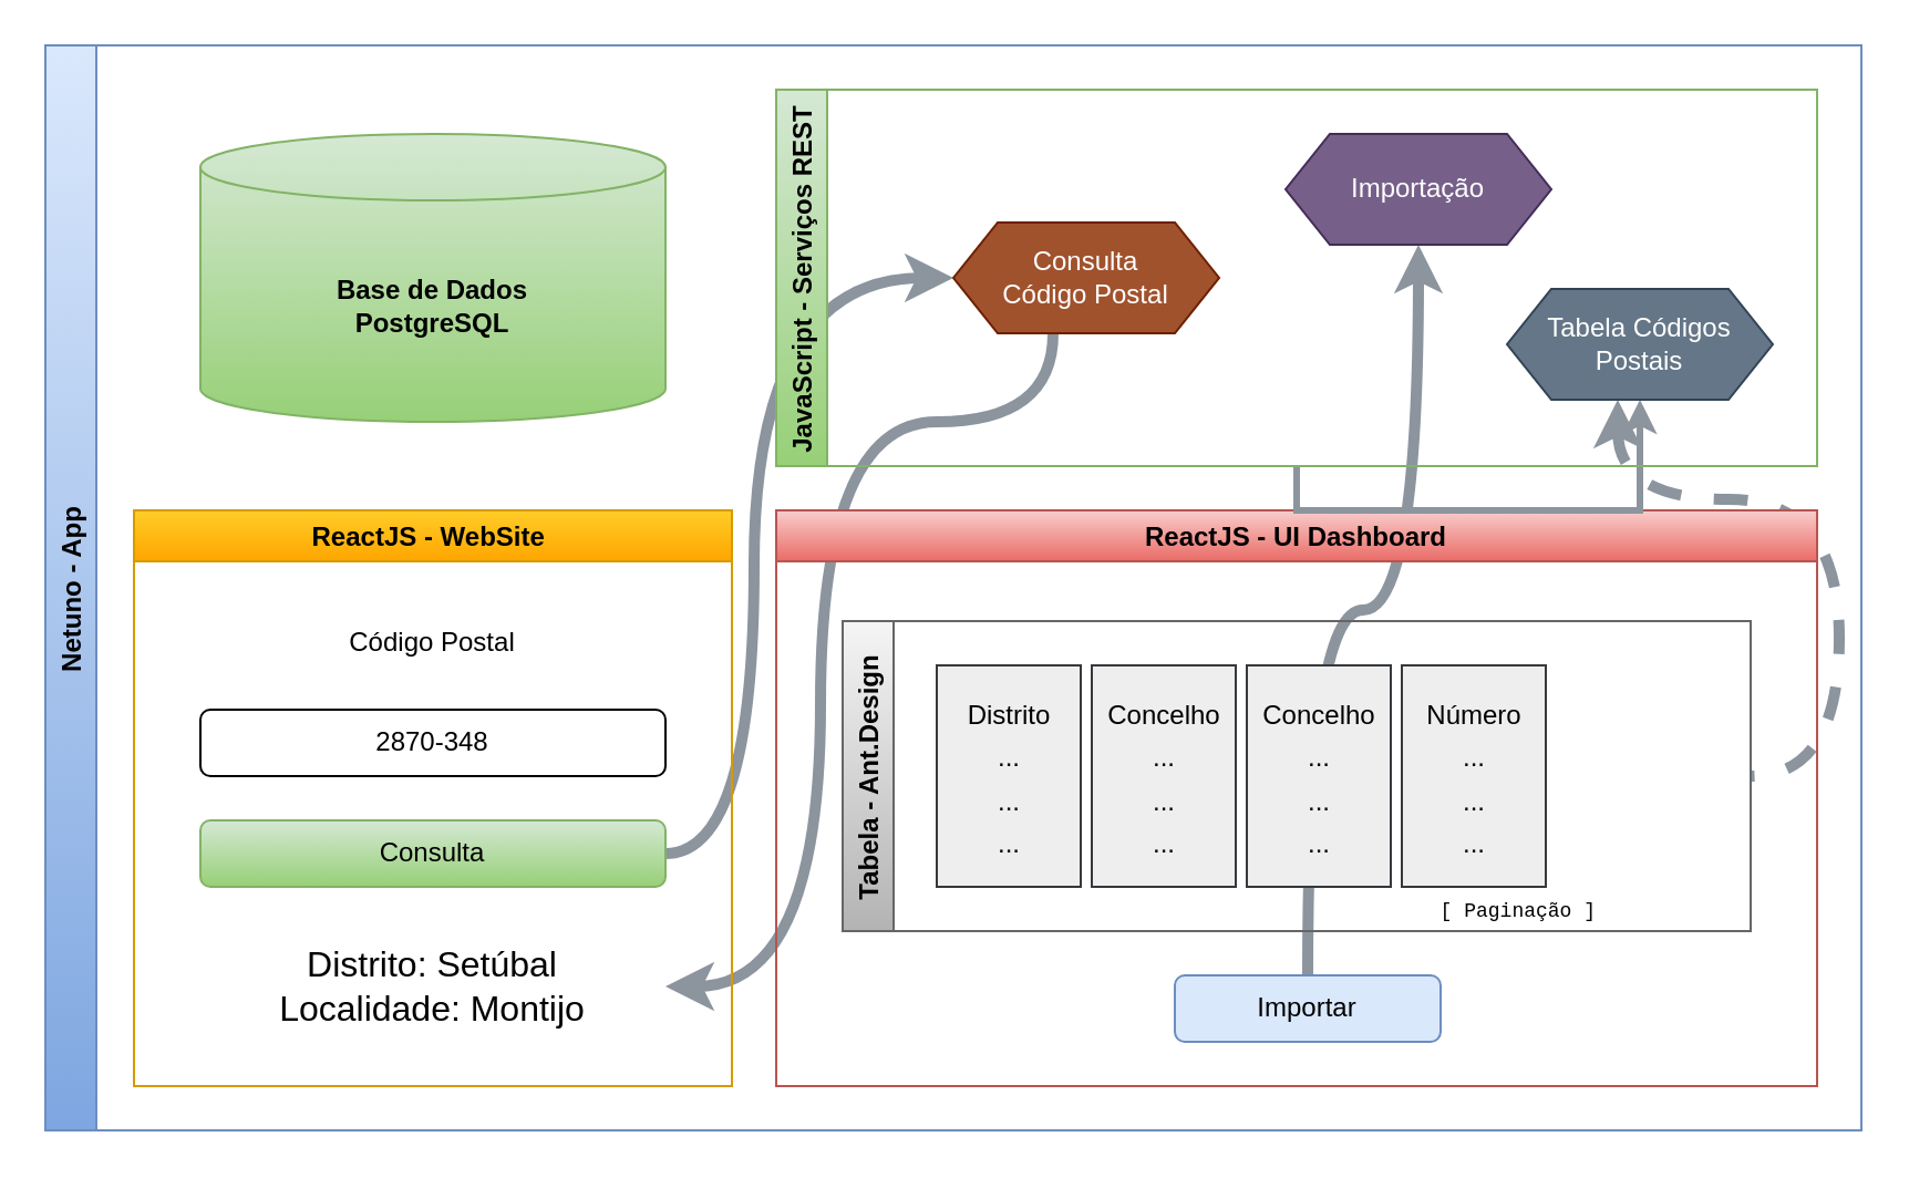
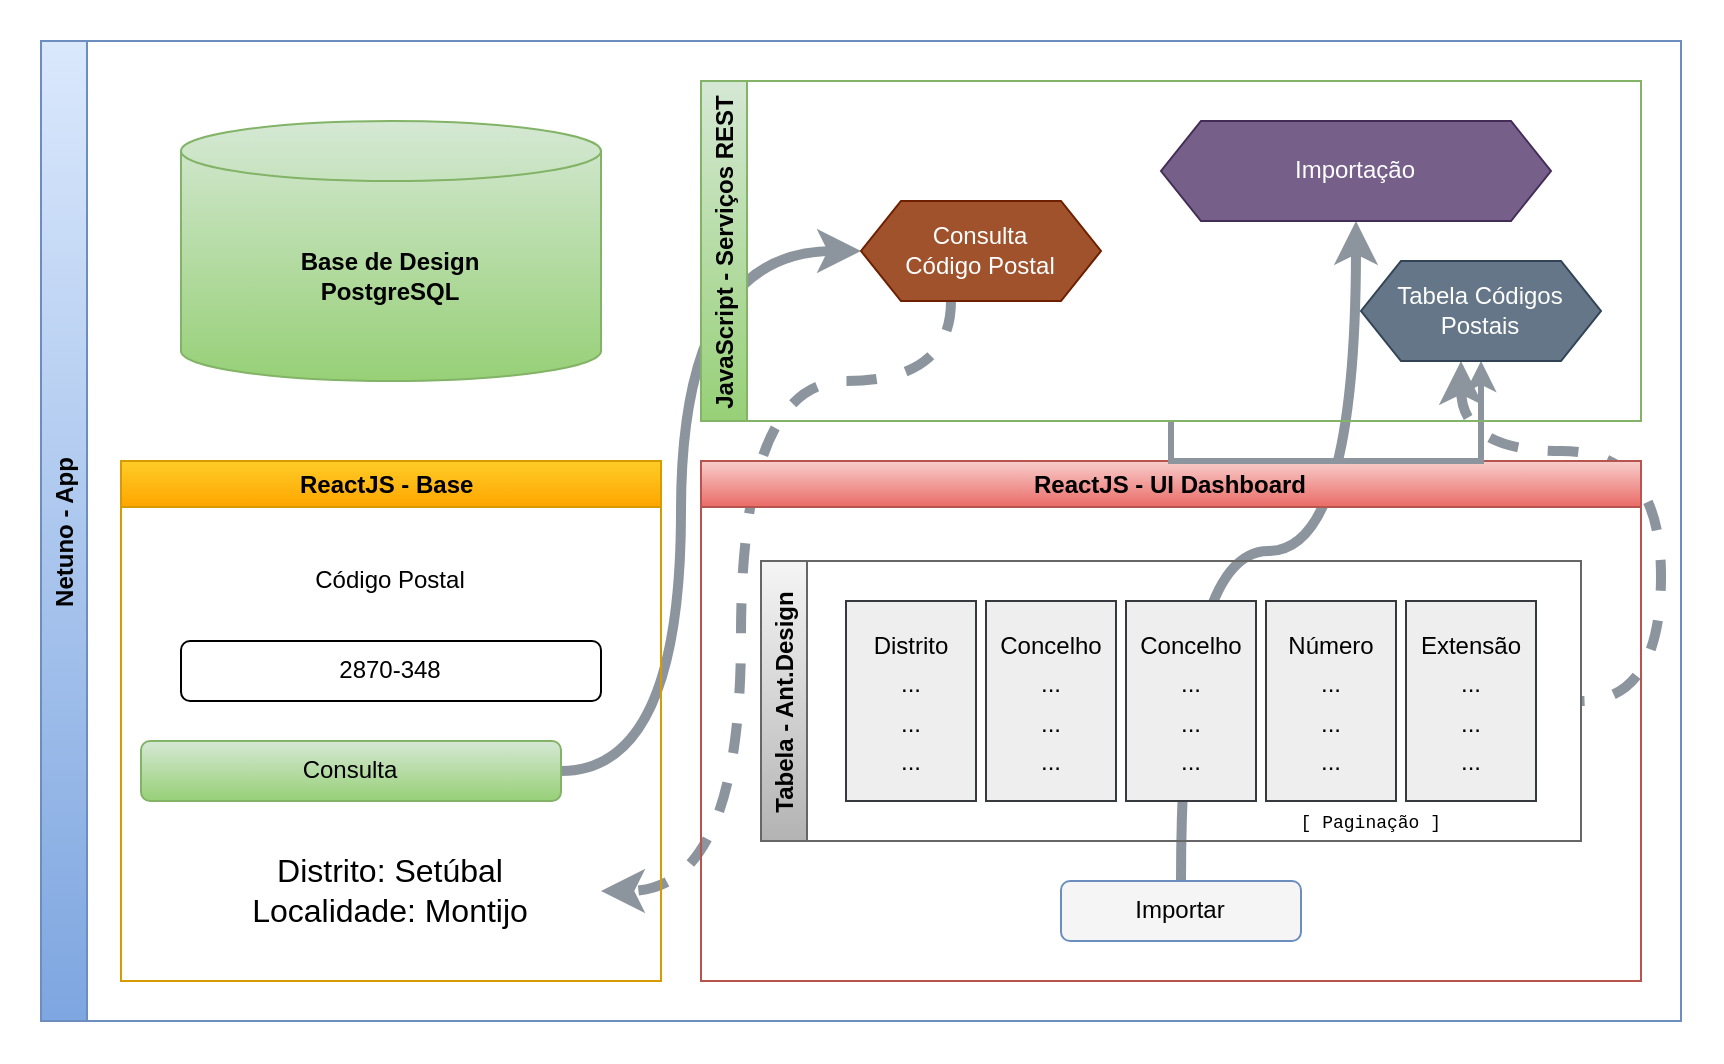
- <mxCell id="24" value="Importação&lt;font face=&quot;Courier New&quot;&gt;&lt;br&gt;&lt;/font&gt;" style="shape=hexagon;perimeter=hexagonPerimeter2;whiteSpace=wrap;html=1;fixedSize=1;fillColor=#76608a;strokeColor=#432D57;fontColor=#ffffff;" parent="22" vertex="1"><mxGeometry x="230" y="20" width="120" height="50" as="geometry" /></mxCell>
+ <mxCell id="24" value="Importação&lt;font face=&quot;Courier New&quot;&gt;&lt;br&gt;&lt;/font&gt;" style="shape=hexagon;perimeter=hexagonPerimeter2;whiteSpace=wrap;html=1;fixedSize=1;fillColor=#76608a;strokeColor=#432D57;fontColor=#ffffff;" parent="22" vertex="1"><mxGeometry x="230" y="20" width="195" height="50" as="geometry" /></mxCell>
- <mxCell id="26" value="&lt;b&gt;Base de Dados&lt;br&gt;PostgreSQL&lt;/b&gt;" style="shape=cylinder3;whiteSpace=wrap;html=1;boundedLbl=1;backgroundOutline=1;size=15;fillColor=#d5e8d4;strokeColor=#82b366;gradientColor=#97d077;" parent="2" vertex="1"><mxGeometry x="70" y="40" width="210" height="130" as="geometry" /></mxCell>
+ <mxCell id="26" value="&lt;b&gt;Base de Design&lt;br&gt;PostgreSQL&lt;/b&gt;" style="shape=cylinder3;whiteSpace=wrap;html=1;boundedLbl=1;backgroundOutline=1;size=15;fillColor=#d5e8d4;strokeColor=#82b366;gradientColor=#97d077;" parent="2" vertex="1"><mxGeometry x="70" y="40" width="210" height="130" as="geometry" /></mxCell>
- <mxCell id="5" style="edgeStyle=orthogonalEdgeStyle;curved=1;orthogonalLoop=1;jettySize=auto;html=1;entryX=1;entryY=0.5;entryDx=0;entryDy=0;strokeColor=#8C949E;strokeWidth=5;exitX=0.375;exitY=1;exitDx=0;exitDy=0;" parent="2" source="23" target="11" edge="1"><mxGeometry relative="1" as="geometry"><Array as="points"><mxPoint x="455" y="170" /><mxPoint x="350" y="170" /><mxPoint x="350" y="425" /></Array></mxGeometry></mxCell>
+ <mxCell id="5" style="edgeStyle=orthogonalEdgeStyle;curved=1;orthogonalLoop=1;jettySize=auto;html=1;entryX=1;entryY=0.5;entryDx=0;entryDy=0;strokeColor=#8C949E;strokeWidth=5;exitX=0.375;exitY=1;exitDx=0;exitDy=0;dashed=1;" parent="2" source="23" target="11" edge="1"><mxGeometry relative="1" as="geometry"><Array as="points"><mxPoint x="455" y="170" /><mxPoint x="350" y="170" /><mxPoint x="350" y="425" /></Array></mxGeometry></mxCell>
- <mxCell id="7" value="ReactJS - WebSite " style="swimlane;gradientColor=#ffa500;fillColor=#ffcd28;strokeColor=#d79b00;" parent="2" vertex="1"><mxGeometry x="40" y="210" width="270" height="260" as="geometry" /></mxCell>
+ <mxCell id="7" value="ReactJS - Base " style="swimlane;gradientColor=#ffa500;fillColor=#ffcd28;strokeColor=#d79b00;" parent="2" vertex="1"><mxGeometry x="40" y="210" width="270" height="260" as="geometry" /></mxCell>
+ <mxCell id="14" value="&lt;font style=&quot;font-size: 12px&quot;&gt;Extensão&lt;br&gt;...&lt;br&gt;...&lt;br&gt;...&lt;/font&gt;" style="rounded=0;whiteSpace=wrap;html=1;fontSize=16;align=center;fillColor=#eeeeee;strokeColor=#36393d;" parent="13" vertex="1"><mxGeometry x="322.5" y="20" width="65" height="100" as="geometry" /></mxCell>
- <mxCell id="9" value="Consulta" style="rounded=1;whiteSpace=wrap;html=1;gradientColor=#97d077;fillColor=#d5e8d4;strokeColor=#82b366;" parent="7" vertex="1"><mxGeometry x="30" y="140" width="210" height="30" as="geometry" /></mxCell>
+ <mxCell id="9" value="Consulta" style="rounded=1;whiteSpace=wrap;html=1;gradientColor=#97d077;fillColor=#d5e8d4;strokeColor=#82b366;" parent="7" vertex="1"><mxGeometry x="10" y="140" width="210" height="30" as="geometry" /></mxCell>
- <mxCell id="20" value="Importar" style="rounded=1;whiteSpace=wrap;html=1;fontSize=12;align=center;fillColor=#dae8fc;strokeColor=#6c8ebf;" parent="12" vertex="1"><mxGeometry x="180" y="210" width="120" height="30" as="geometry" /></mxCell>
+ <mxCell id="20" value="Importar" style="rounded=1;whiteSpace=wrap;html=1;fontSize=12;align=center;fillColor=#f5f5f5;strokeColor=#6c8ebf;" parent="12" vertex="1"><mxGeometry x="180" y="210" width="120" height="30" as="geometry" /></mxCell>
